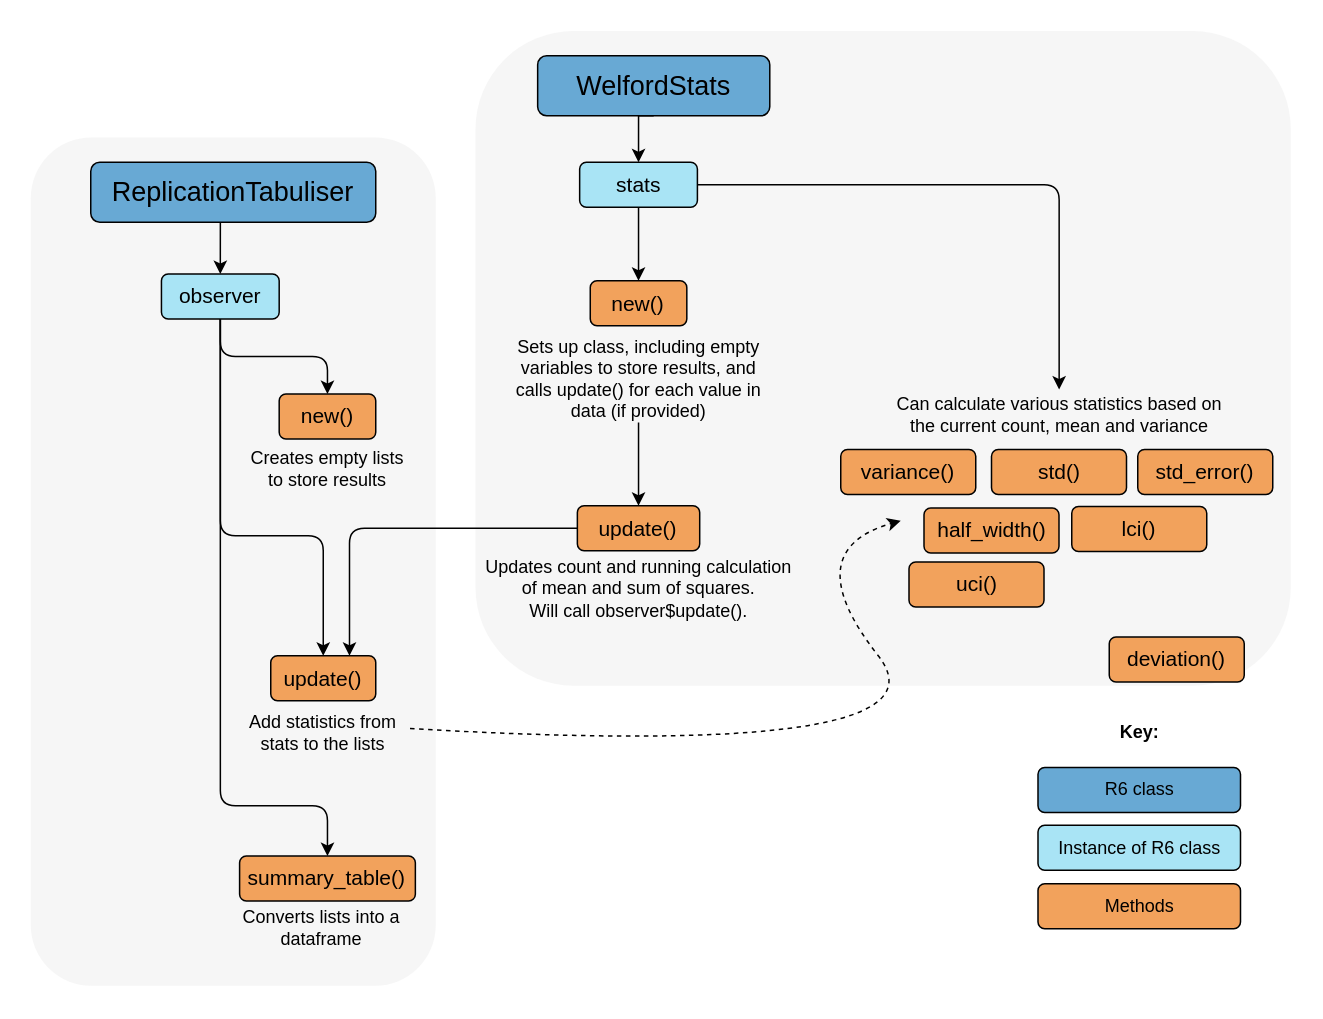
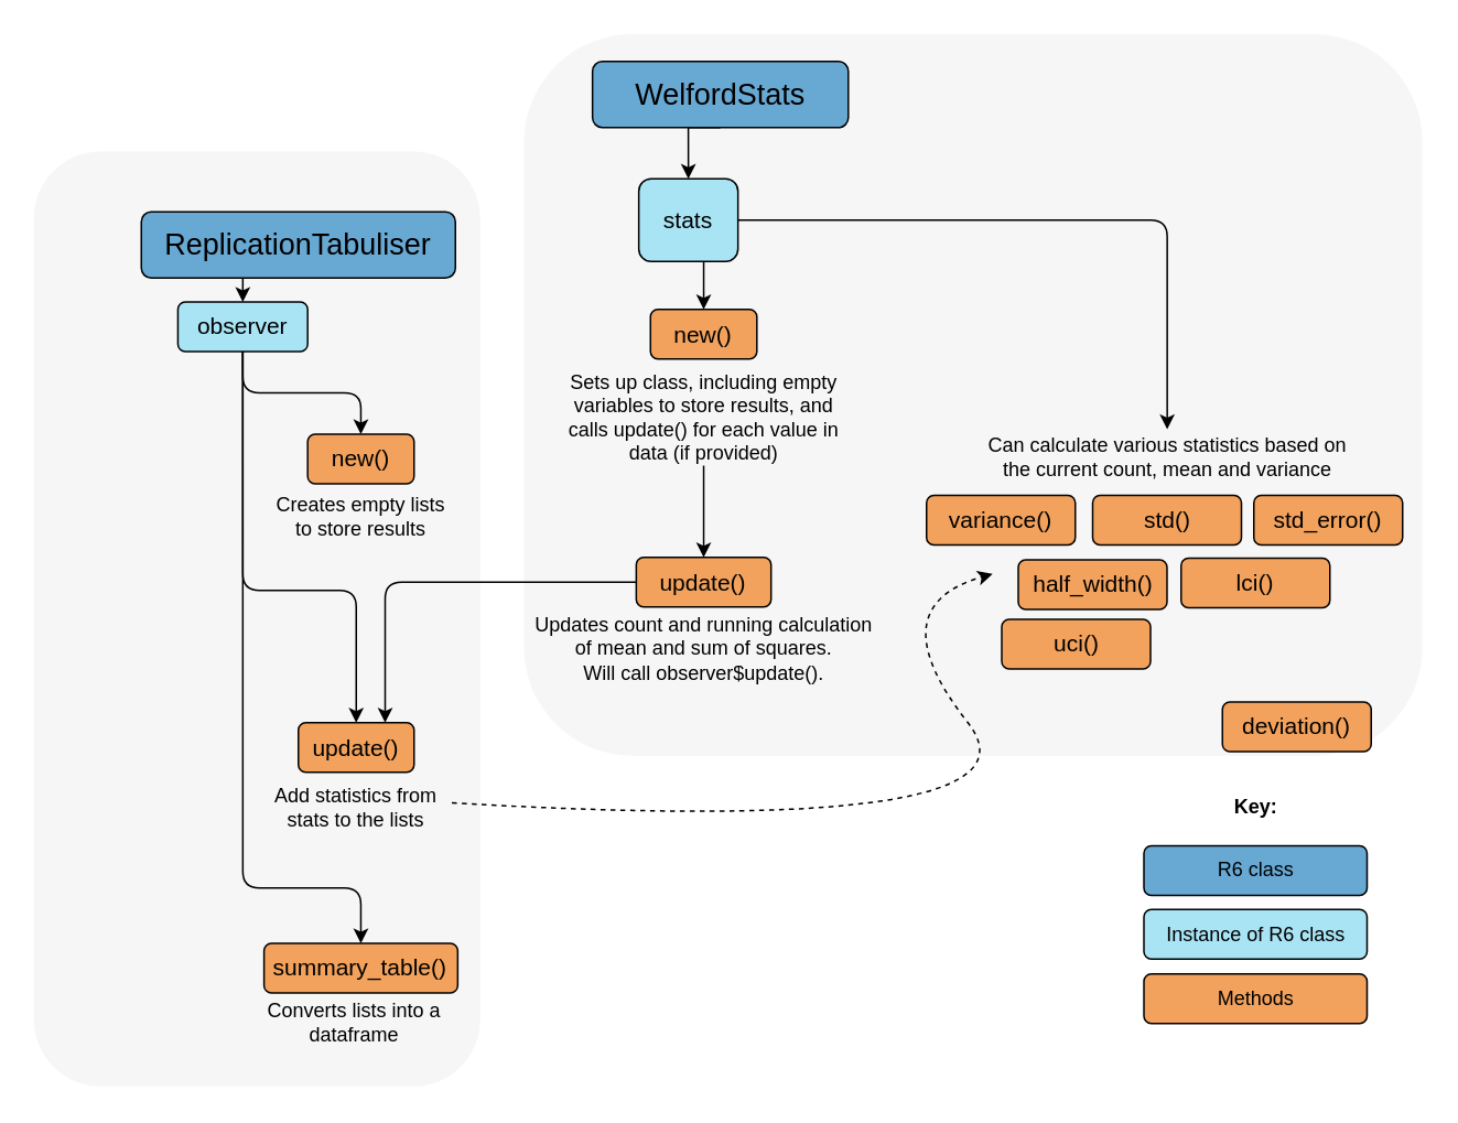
- <mxCell id="16" value="&lt;font style=&quot;font-size: 14px;&quot;&gt;stats&lt;/font&gt;" style="rounded=1;whiteSpace=wrap;html=1;fillColor=#A9E4F5;" parent="1" vertex="1"><mxGeometry x="385.94" y="107.5" width="78.5" height="30" as="geometry" /></mxCell>
+ <mxCell id="16" value="&lt;font style=&quot;font-size: 14px;&quot;&gt;stats&lt;/font&gt;" style="rounded=1;whiteSpace=wrap;html=1;fillColor=#A9E4F5;" parent="1" vertex="1"><mxGeometry x="385.94" y="107.5" width="60" height="50" as="geometry" /></mxCell>
- <mxCell id="29" value="&lt;font style=&quot;font-size: 18px;&quot;&gt;ReplicationTabuliser&lt;/font&gt;" style="rounded=1;whiteSpace=wrap;html=1;fillColor=#68A9D4;" parent="1" vertex="1"><mxGeometry x="60" y="107.5" width="190" height="40" as="geometry" /></mxCell>
+ <mxCell id="29" value="&lt;font style=&quot;font-size: 18px;&quot;&gt;ReplicationTabuliser&lt;/font&gt;" style="rounded=1;whiteSpace=wrap;html=1;fillColor=#68A9D4;" parent="1" vertex="1"><mxGeometry x="85" y="127.5" width="190" height="40" as="geometry" /></mxCell>
